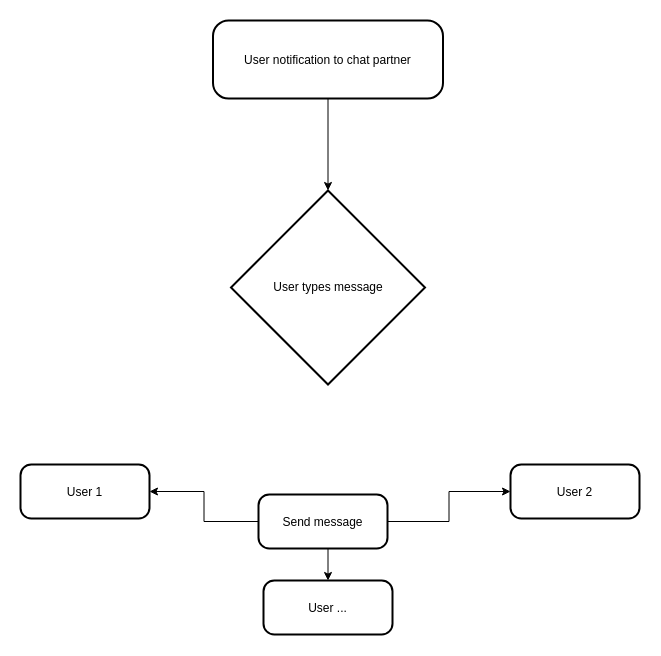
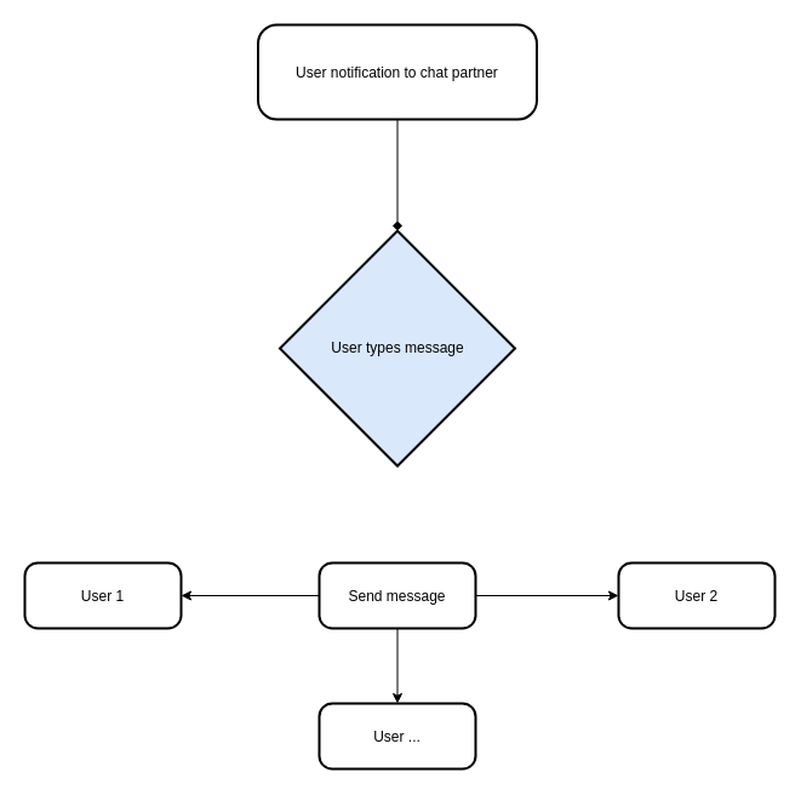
- <mxCell id="2" style="edgeStyle=orthogonalEdgeStyle;rounded=0;orthogonalLoop=1;jettySize=auto;html=1;exitX=0.5;exitY=1;exitDx=0;exitDy=0;" edge="1" parent="1" source="3" target="4"><mxGeometry relative="1" as="geometry"><mxPoint x="328" y="216" as="targetPoint" /></mxGeometry></mxCell>
+ <mxCell id="2" style="edgeStyle=orthogonalEdgeStyle;rounded=0;orthogonalLoop=1;jettySize=auto;html=1;exitX=0.5;exitY=1;exitDx=0;exitDy=0;endArrow=diamond;" edge="1" parent="1" source="3" target="4"><mxGeometry relative="1" as="geometry"><mxPoint x="328" y="216" as="targetPoint" /></mxGeometry></mxCell>
- <mxCell id="4" value="User types message" style="rhombus;strokeWidth=2;whiteSpace=wrap;" parent="1" vertex="1"><mxGeometry x="230.5" y="190" width="194" height="194" as="geometry" /></mxCell>
+ <mxCell id="4" value="User types message" style="rhombus;strokeWidth=2;whiteSpace=wrap;fillColor=#dae8fc;" parent="1" vertex="1"><mxGeometry x="230.5" y="190" width="194" height="194" as="geometry" /></mxCell>
- <mxCell id="8" value="Send message" style="rounded=1;arcSize=20;strokeWidth=2" parent="1" vertex="1"><mxGeometry x="258" y="494" width="129" height="54" as="geometry" /></mxCell>
+ <mxCell id="8" value="Send message" style="rounded=1;arcSize=20;strokeWidth=2" parent="1" vertex="1"><mxGeometry x="263" y="464" width="129" height="54" as="geometry" /></mxCell>
